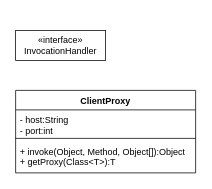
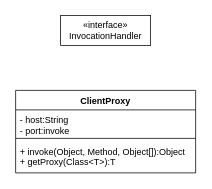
- <mxCell id="6" value="«interface»&lt;br&gt;&lt;div&gt;&lt;div data-lake_diagram_content_editor_data=&quot;true&quot;&gt;InvocationHandler&lt;/div&gt;&lt;/div&gt;" style="html=1;whiteSpace=wrap;" vertex="1" parent="1"><mxGeometry x="20" y="40" width="120" height="40" as="geometry" /></mxCell>
+ <mxCell id="6" value="«interface»&lt;br&gt;&lt;div&gt;&lt;div data-lake_diagram_content_editor_data=&quot;true&quot;&gt;InvocationHandler&lt;/div&gt;&lt;/div&gt;" style="html=1;whiteSpace=wrap;" vertex="1" parent="1"><mxGeometry x="80" y="20" width="120" height="40" as="geometry" /></mxCell>
- <mxCell id="3" value="&lt;div data-lake_diagram_content_editor_data=&quot;true&quot;&gt;&lt;div&gt;- host:String&lt;/div&gt;&lt;div&gt;- port:int&lt;br&gt;&lt;/div&gt;&lt;/div&gt;" style="text;strokeColor=none;fillColor=none;align=left;verticalAlign=top;spacingLeft=4;spacingRight=4;overflow=hidden;rotatable=0;points=[[0,0.5],[1,0.5]];portConstraint=eastwest;whiteSpace=wrap;html=1;" vertex="1" parent="2"><mxGeometry y="26" width="240" height="34" as="geometry" /></mxCell>
+ <mxCell id="3" value="&lt;div data-lake_diagram_content_editor_data=&quot;true&quot;&gt;&lt;div&gt;- host:String&lt;/div&gt;&lt;div&gt;- port:invoke&lt;br&gt;&lt;/div&gt;&lt;/div&gt;" style="text;strokeColor=none;fillColor=none;align=left;verticalAlign=top;spacingLeft=4;spacingRight=4;overflow=hidden;rotatable=0;points=[[0,0.5],[1,0.5]];portConstraint=eastwest;whiteSpace=wrap;html=1;" vertex="1" parent="2"><mxGeometry y="26" width="240" height="34" as="geometry" /></mxCell>
